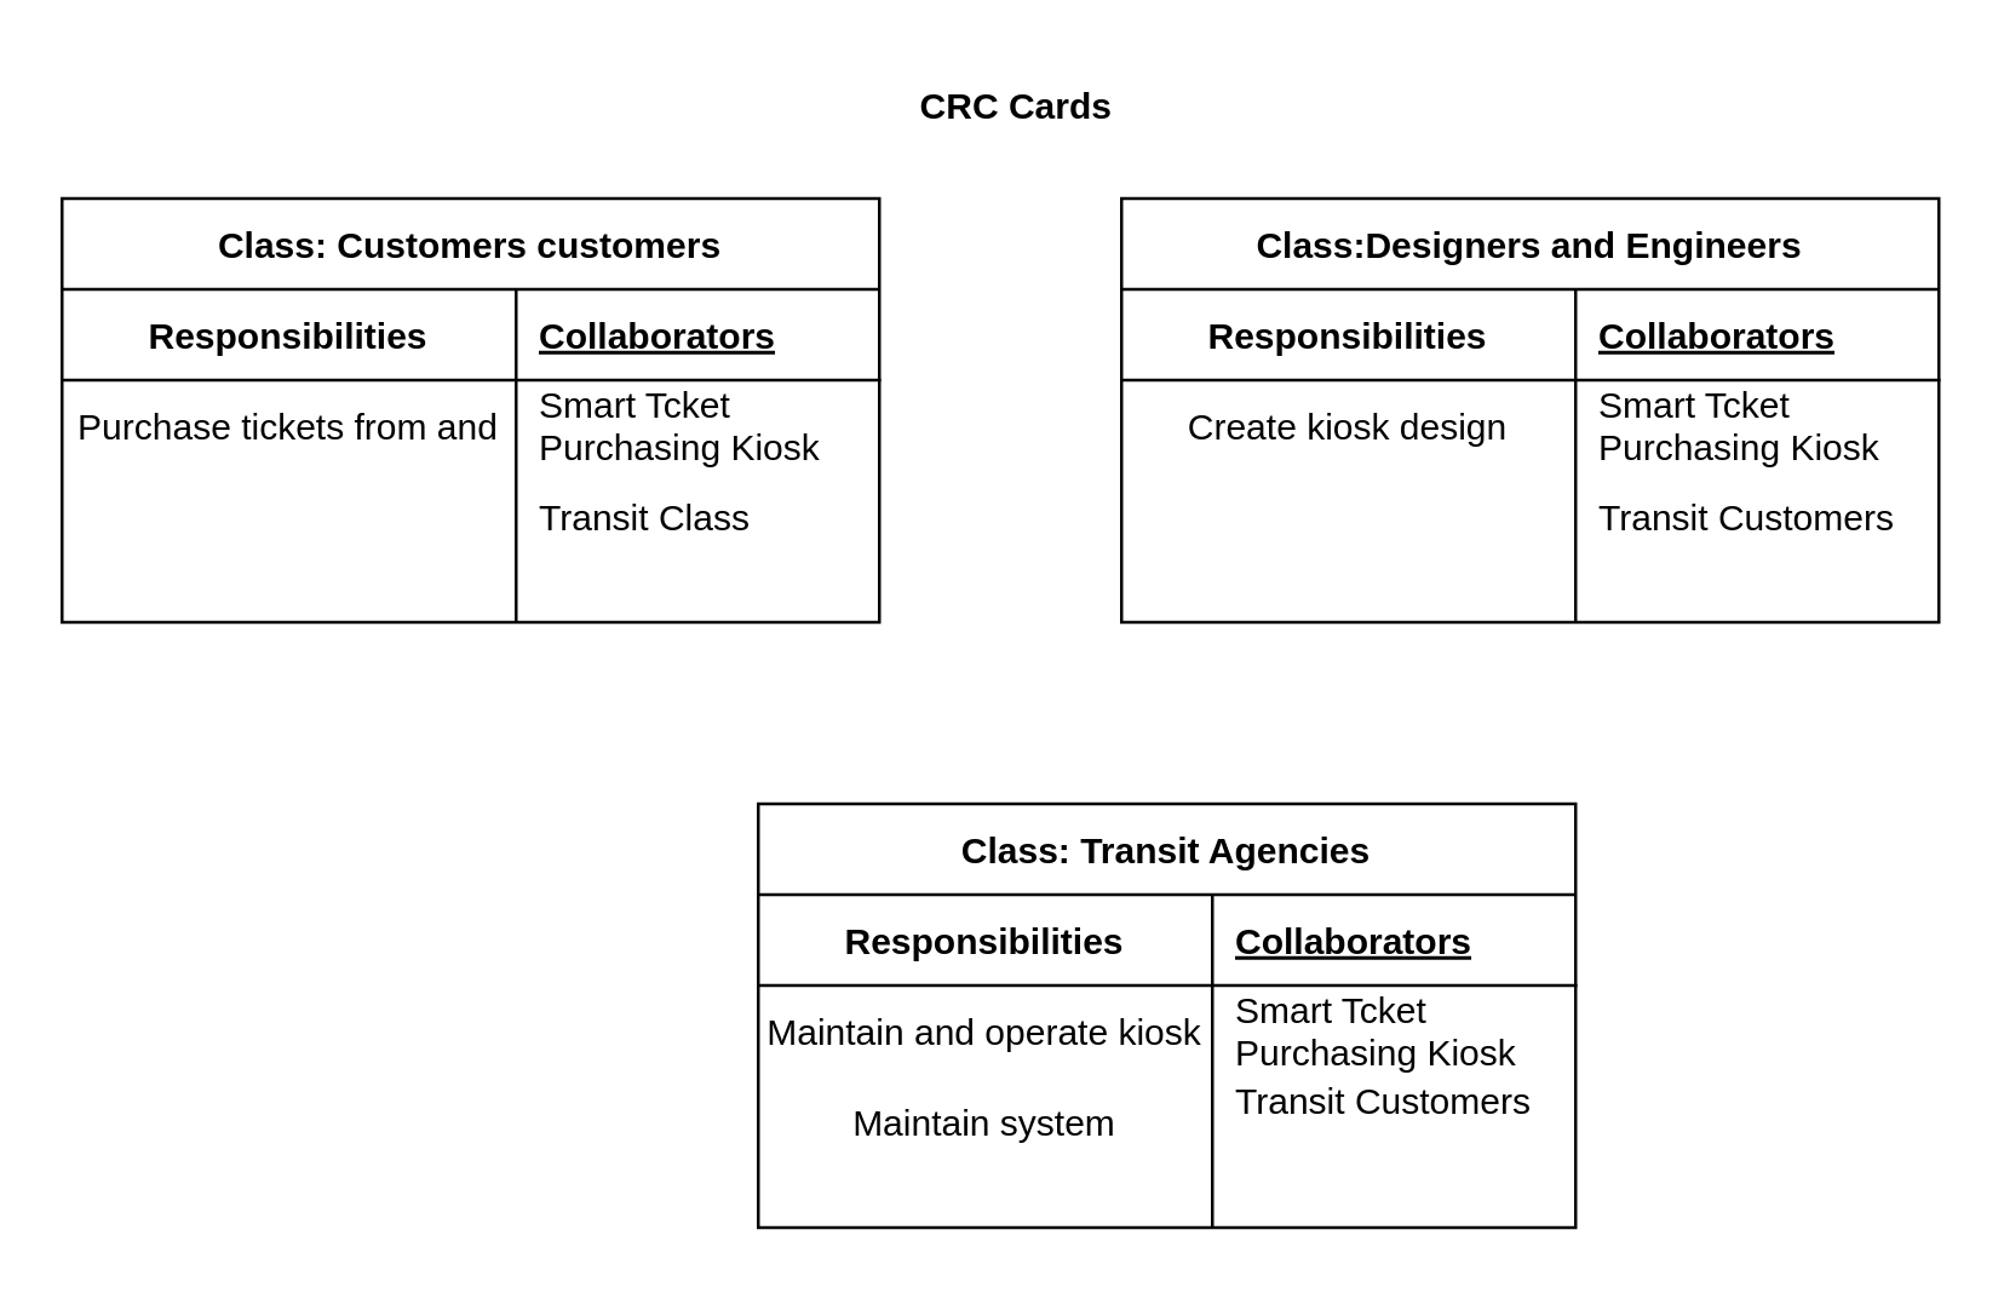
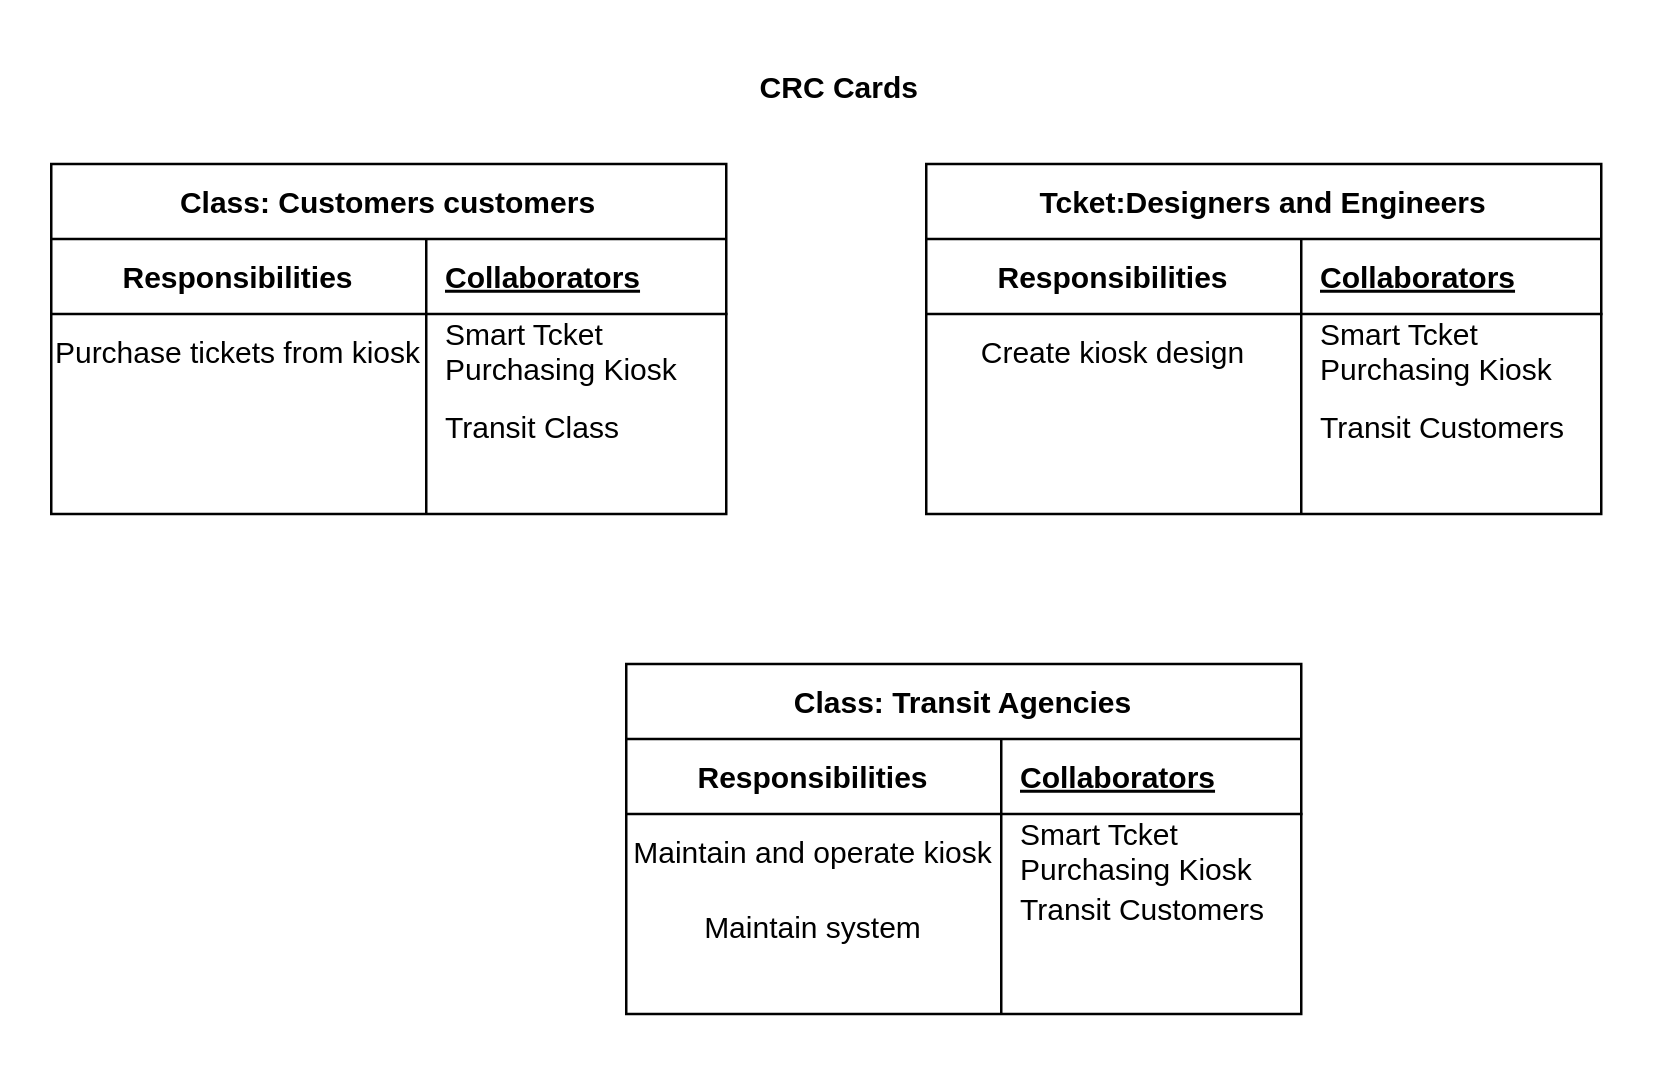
- <mxCell id="15" value="Class:Designers and Engineers" style="shape=table;startSize=30;container=1;collapsible=1;childLayout=tableLayout;fixedRows=1;rowLines=0;fontStyle=1;align=center;resizeLast=1;" vertex="1" parent="1"><mxGeometry x="370" y="65" width="270" height="140" as="geometry" /></mxCell>
+ <mxCell id="15" value="Tcket:Designers and Engineers" style="shape=table;startSize=30;container=1;collapsible=1;childLayout=tableLayout;fixedRows=1;rowLines=0;fontStyle=1;align=center;resizeLast=1;" vertex="1" parent="1"><mxGeometry x="370" y="65" width="270" height="140" as="geometry" /></mxCell>
- <mxCell id="7" value=" Purchase tickets from and" style="shape=partialRectangle;connectable=0;fillColor=none;top=0;left=0;bottom=0;right=0;editable=1;overflow=hidden;" vertex="1" parent="6"><mxGeometry width="150" height="30" as="geometry"><mxRectangle width="150" height="30" as="alternateBounds" /></mxGeometry></mxCell>
+ <mxCell id="7" value=" Purchase tickets from kiosk" style="shape=partialRectangle;connectable=0;fillColor=none;top=0;left=0;bottom=0;right=0;editable=1;overflow=hidden;" vertex="1" parent="6"><mxGeometry width="150" height="30" as="geometry"><mxRectangle width="150" height="30" as="alternateBounds" /></mxGeometry></mxCell>
